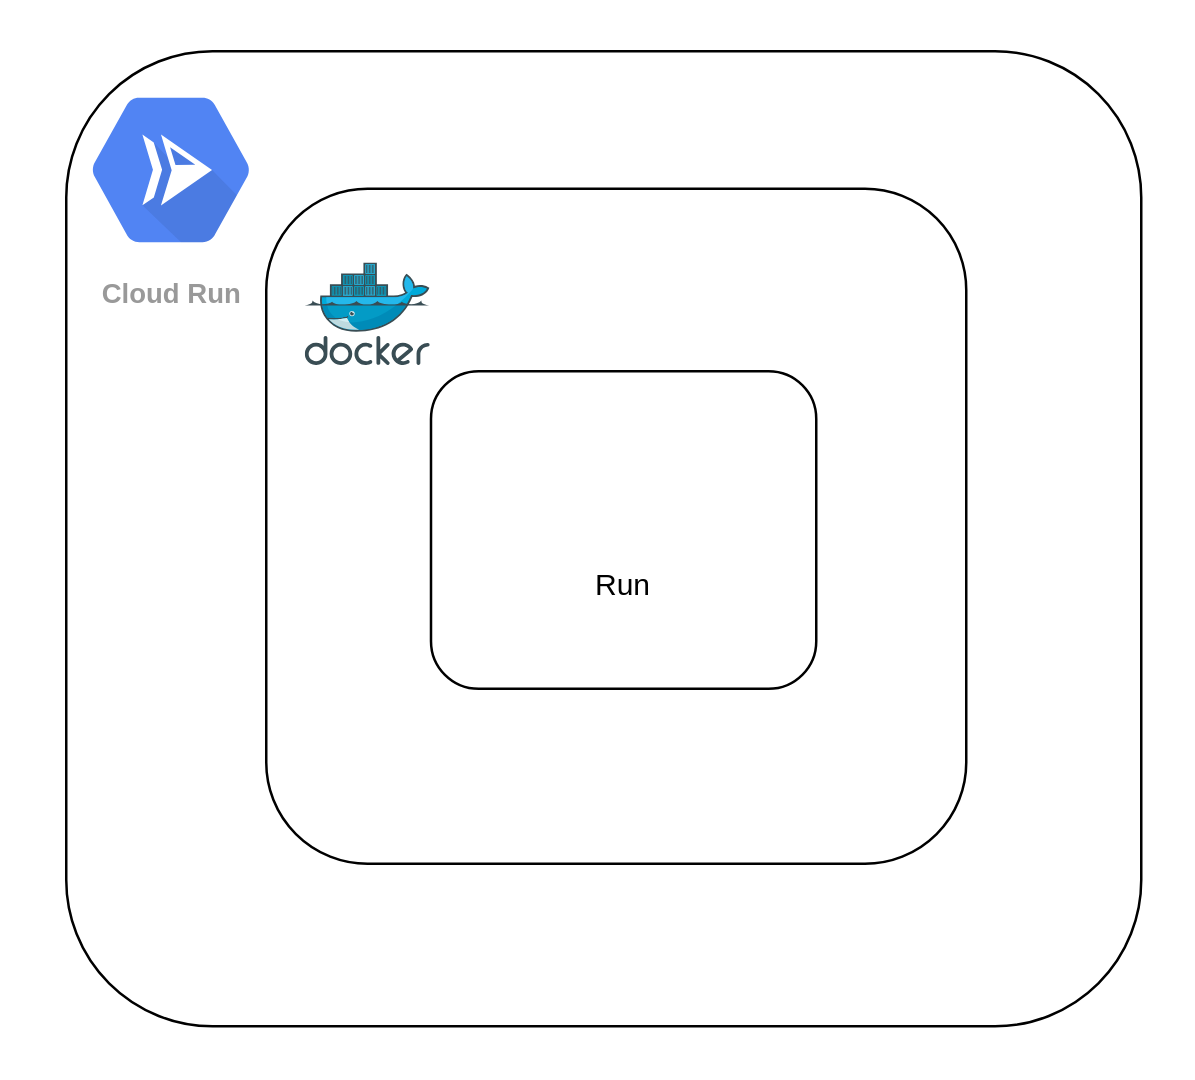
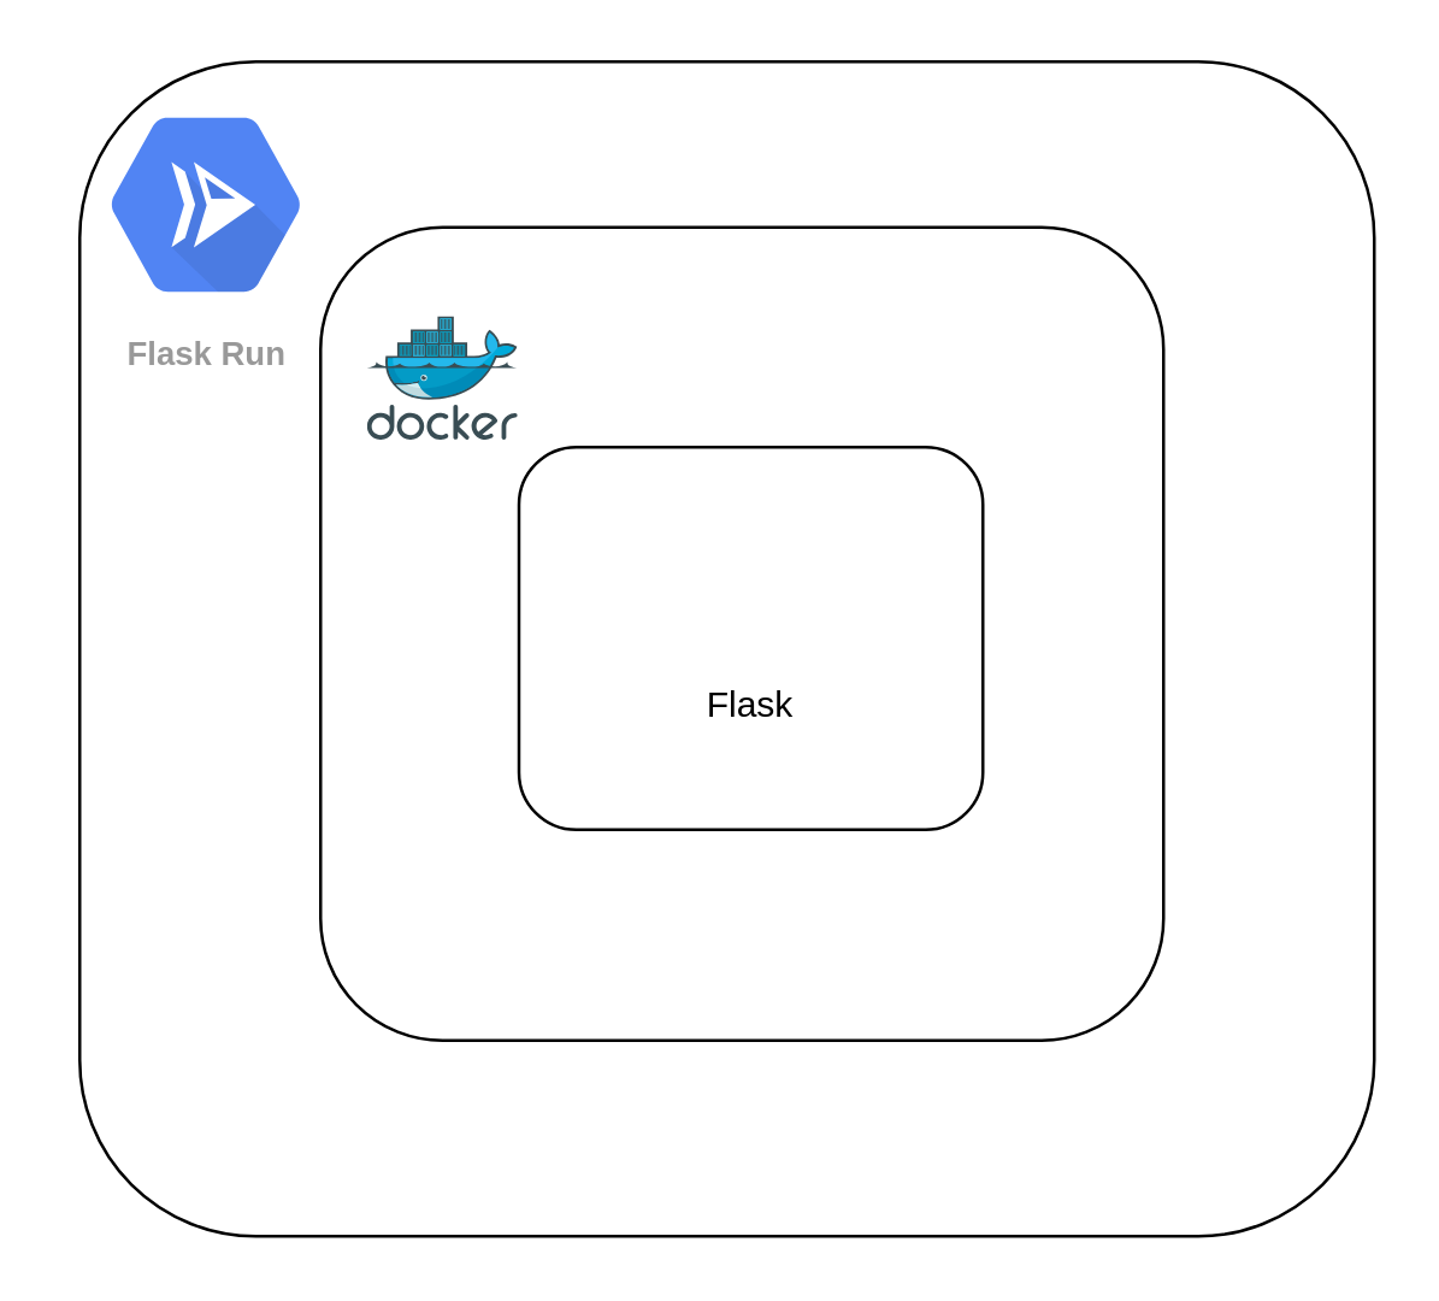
- <mxCell id="3" value="Cloud Run" style="html=1;fillColor=#5184F3;strokeColor=none;verticalAlign=top;labelPosition=center;verticalLabelPosition=bottom;align=center;spacingTop=-6;fontSize=11;fontStyle=1;fontColor=#999999;shape=mxgraph.gcp2.hexIcon;prIcon=cloud_run" vertex="1" parent="1"><mxGeometry x="20" y="25" width="95.9" height="85" as="geometry" /></mxCell>
+ <mxCell id="3" value="Flask Run" style="html=1;fillColor=#5184F3;strokeColor=none;verticalAlign=top;labelPosition=center;verticalLabelPosition=bottom;align=center;spacingTop=-6;fontSize=11;fontStyle=1;fontColor=#999999;shape=mxgraph.gcp2.hexIcon;prIcon=cloud_run" vertex="1" parent="1"><mxGeometry x="20" y="25" width="95.9" height="85" as="geometry" /></mxCell>
- <mxCell id="9" value="Run" style="text;html=1;strokeColor=none;fillColor=none;align=center;verticalAlign=middle;whiteSpace=wrap;rounded=0;" vertex="1" parent="1"><mxGeometry x="228.95" y="224" width="40" height="20" as="geometry" /></mxCell>
+ <mxCell id="9" value="Flask" style="text;html=1;strokeColor=none;fillColor=none;align=center;verticalAlign=middle;whiteSpace=wrap;rounded=0;" vertex="1" parent="1"><mxGeometry x="228.95" y="224" width="40" height="20" as="geometry" /></mxCell>
